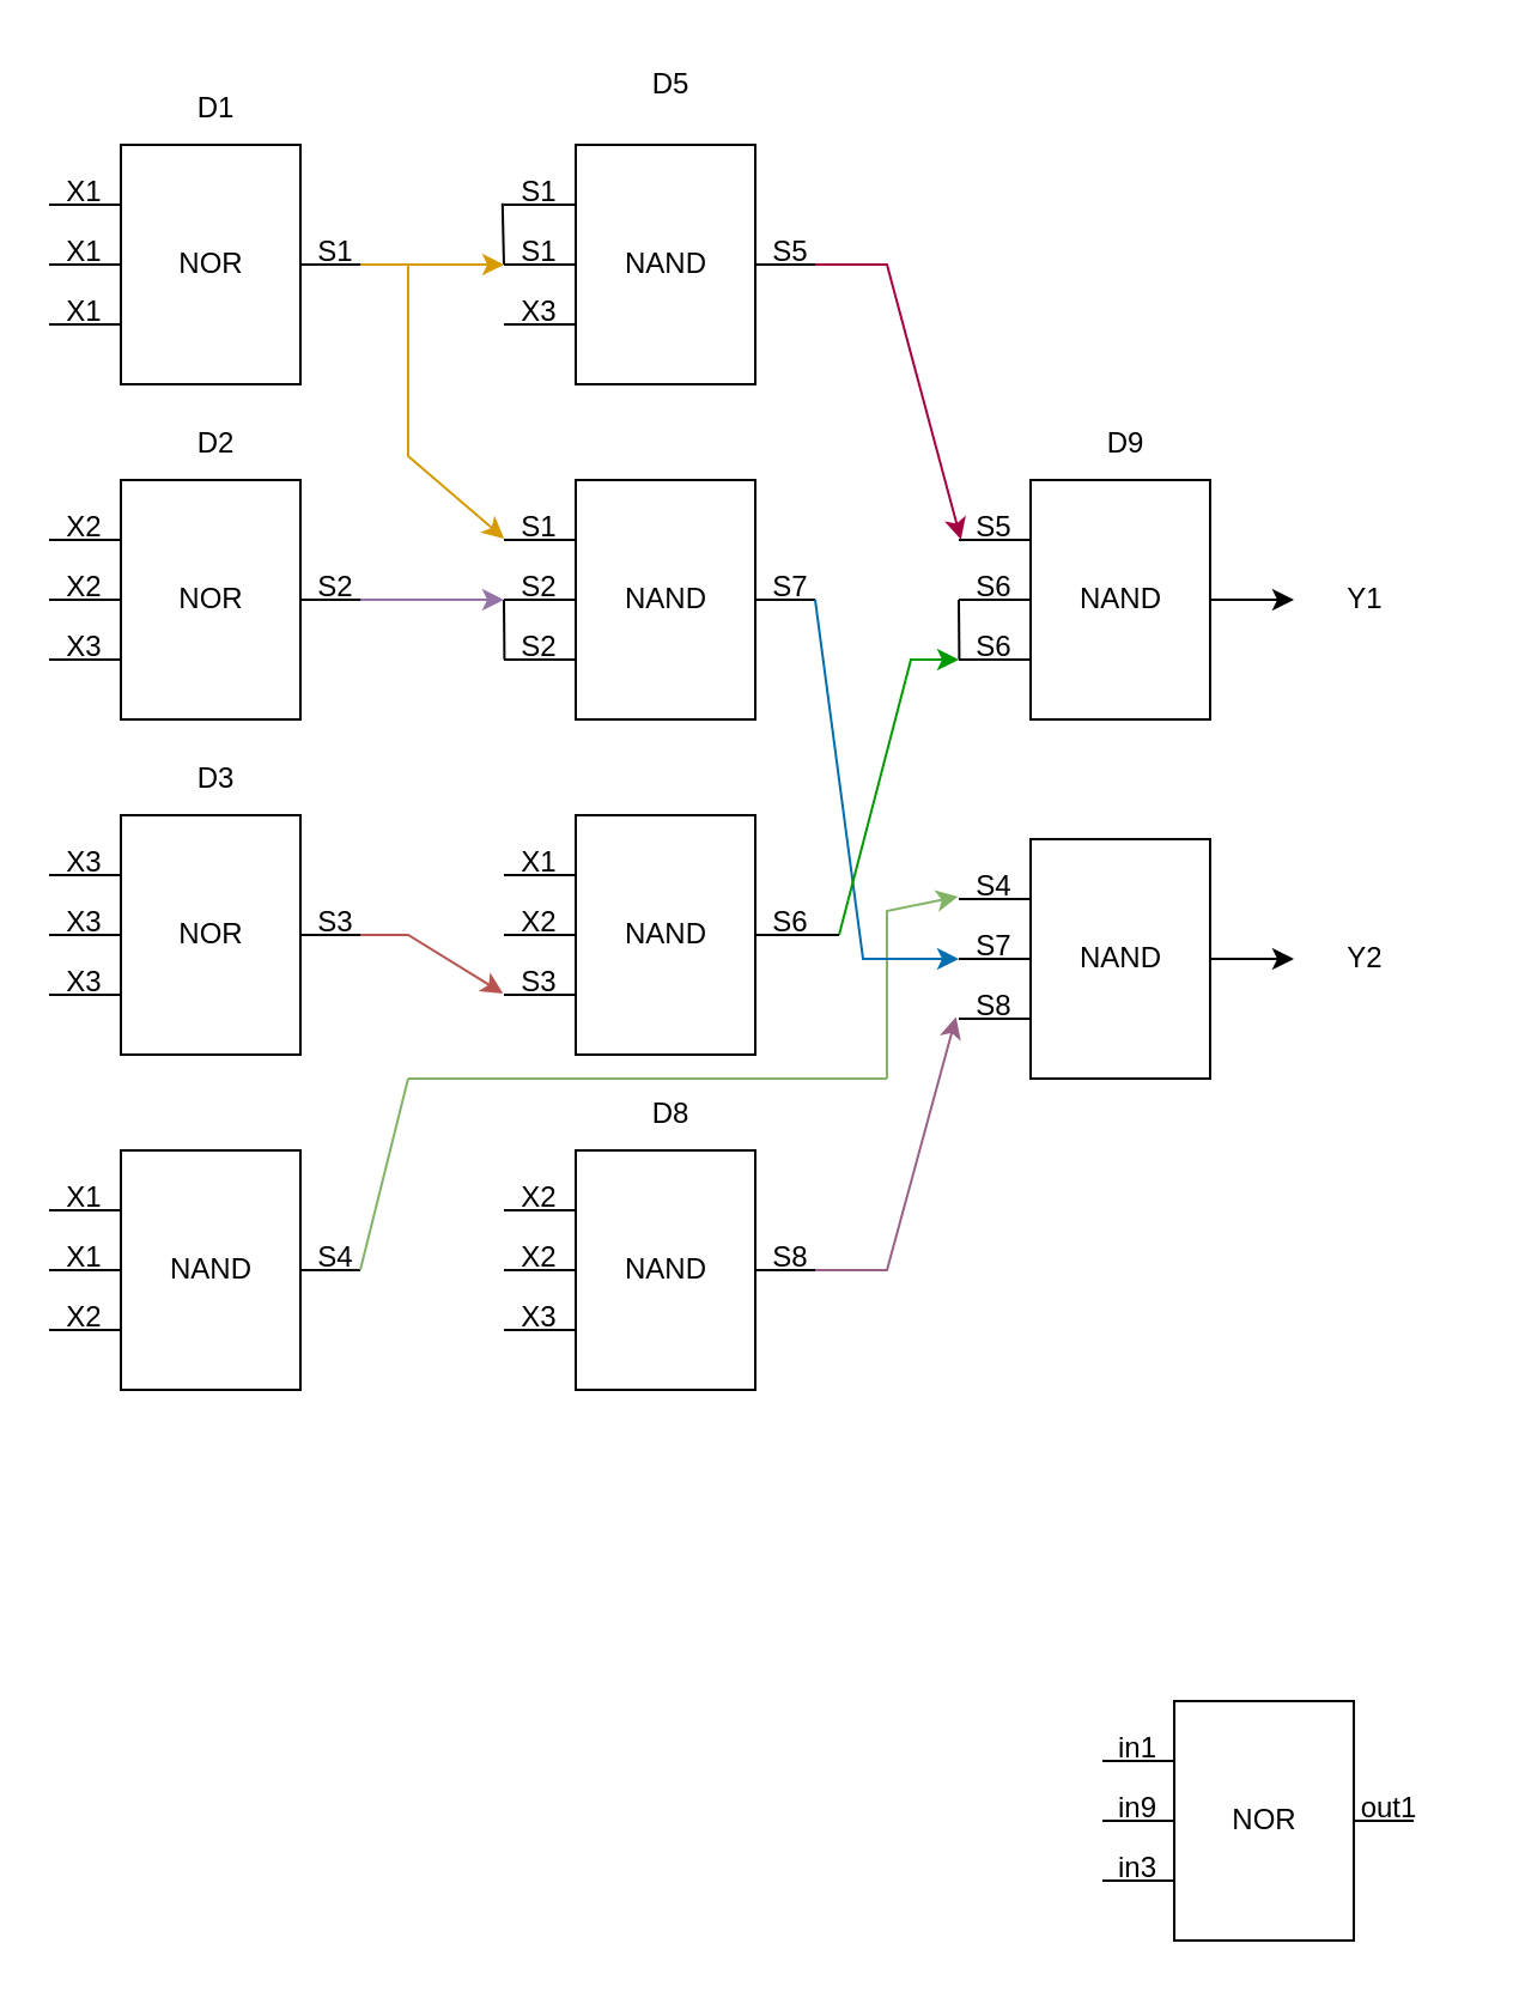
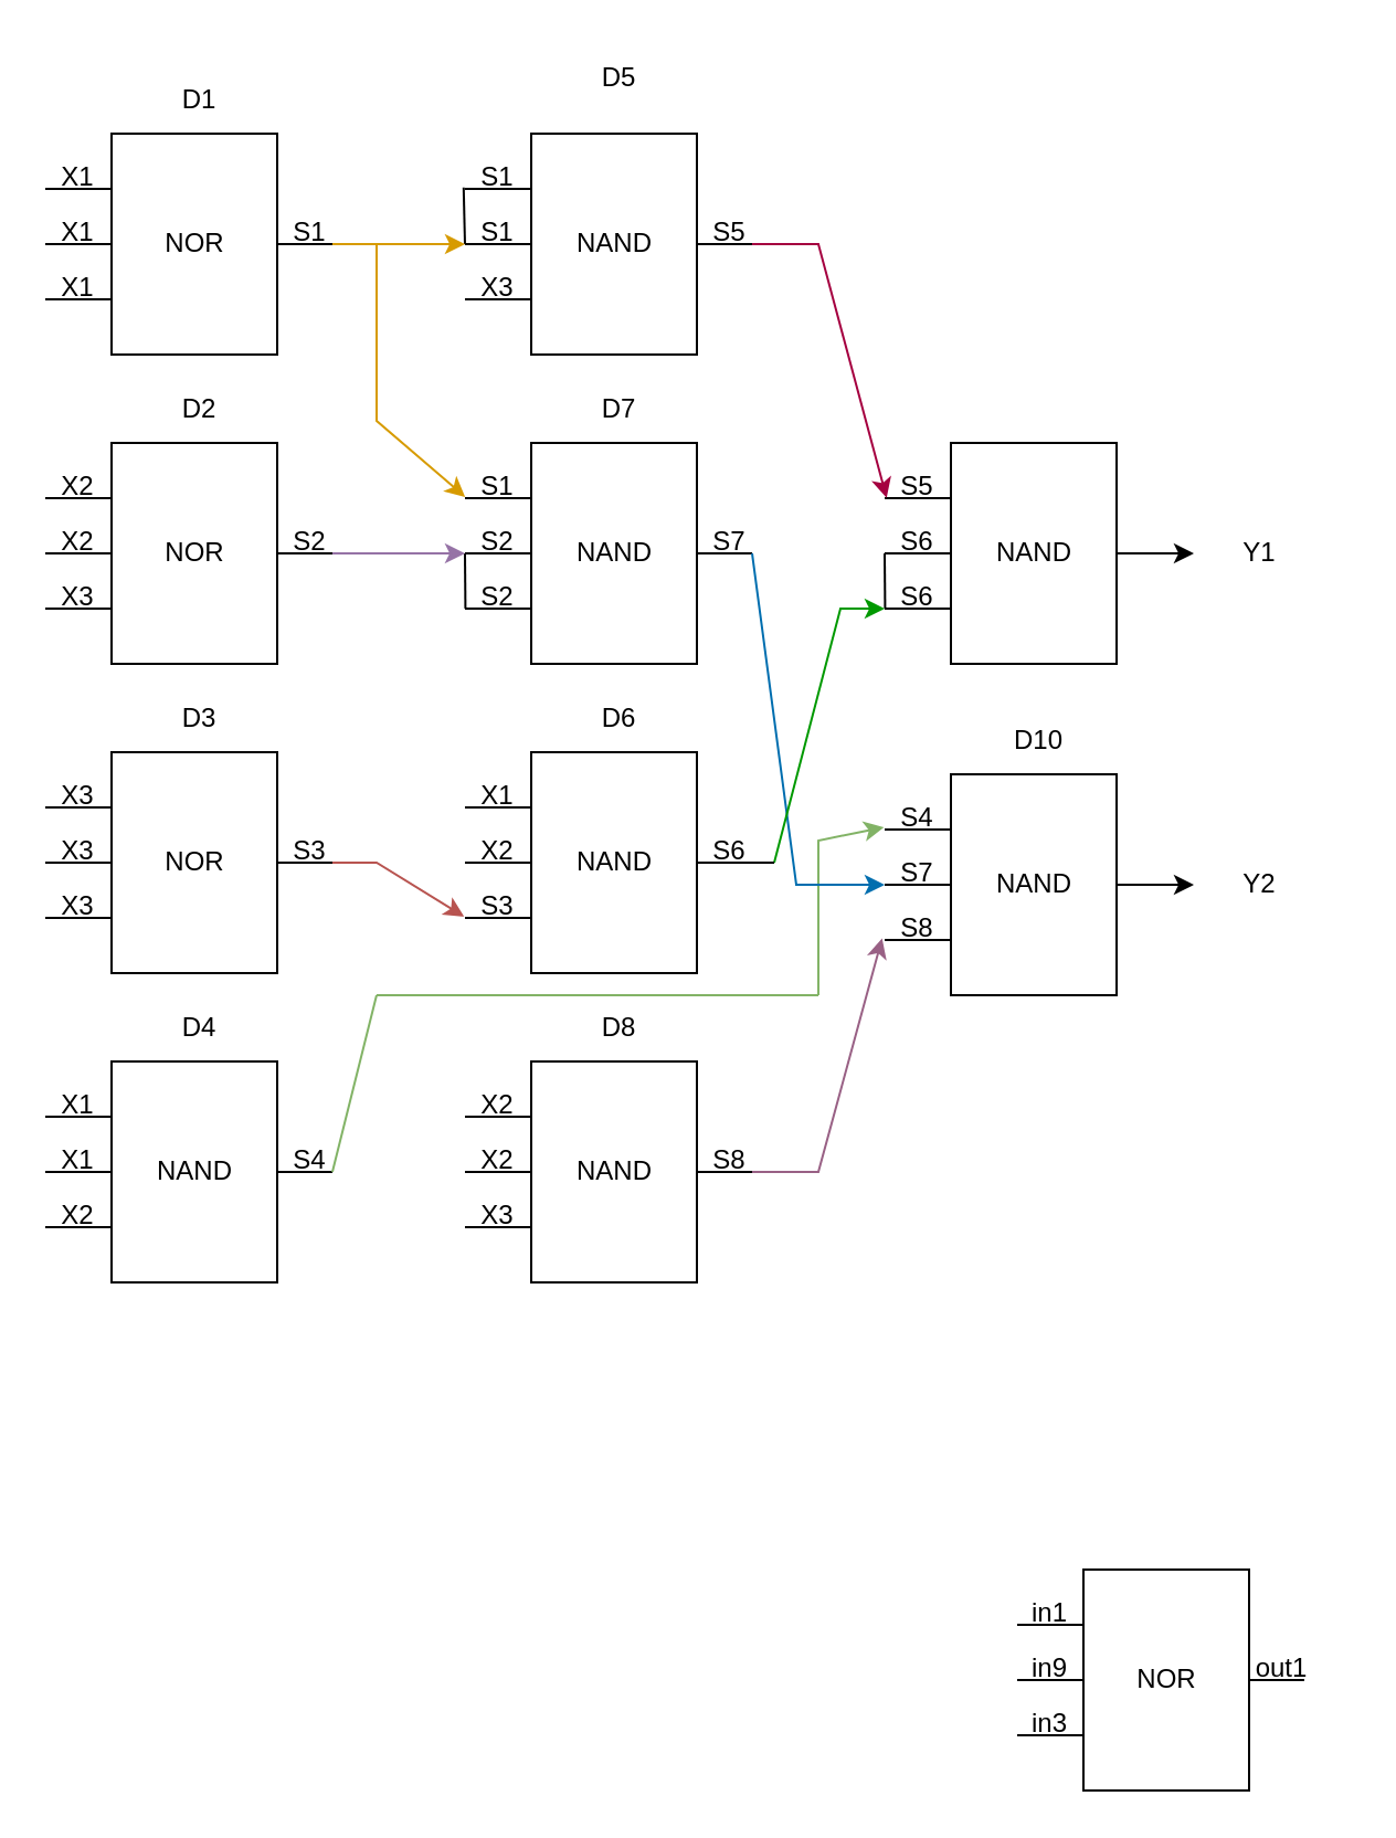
+ <mxCell id="87" value="D7" style="text;html=1;align=center;verticalAlign=middle;whiteSpace=wrap;rounded=0;" vertex="1" parent="1"><mxGeometry x="240" y="170" width="80" height="30" as="geometry" /></mxCell>
- <mxCell id="111" value="D9" style="text;html=1;align=center;verticalAlign=middle;whiteSpace=wrap;rounded=0;" vertex="1" parent="1"><mxGeometry x="430" y="170" width="80" height="30" as="geometry" /></mxCell>
+ <mxCell id="74" value="D6" style="text;html=1;align=center;verticalAlign=middle;whiteSpace=wrap;rounded=0;" vertex="1" parent="1"><mxGeometry x="240" y="310" width="80" height="30" as="geometry" /></mxCell>
+ <mxCell id="122" value="D10" style="text;html=1;align=center;verticalAlign=middle;whiteSpace=wrap;rounded=0;" vertex="1" parent="1"><mxGeometry x="430" y="320" width="80" height="30" as="geometry" /></mxCell>
+ <mxCell id="50" value="D4" style="text;html=1;align=center;verticalAlign=middle;whiteSpace=wrap;rounded=0;" vertex="1" parent="1"><mxGeometry x="50" y="450" width="80" height="30" as="geometry" /></mxCell>
